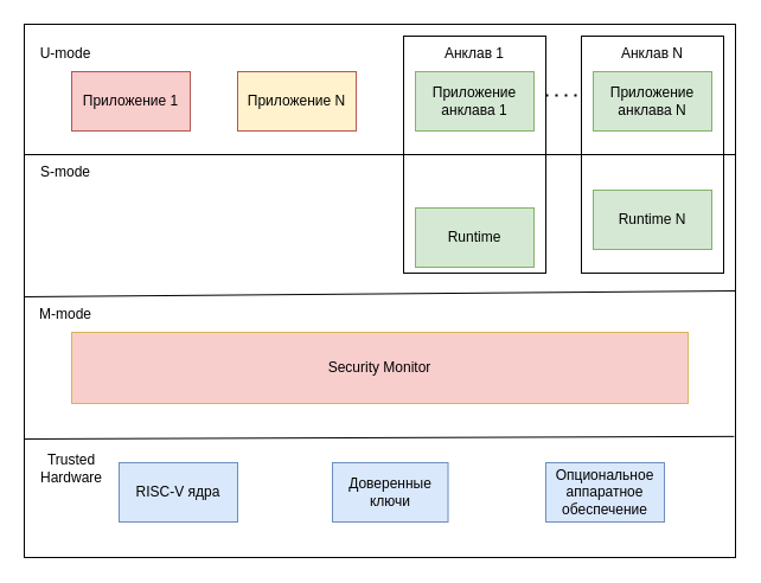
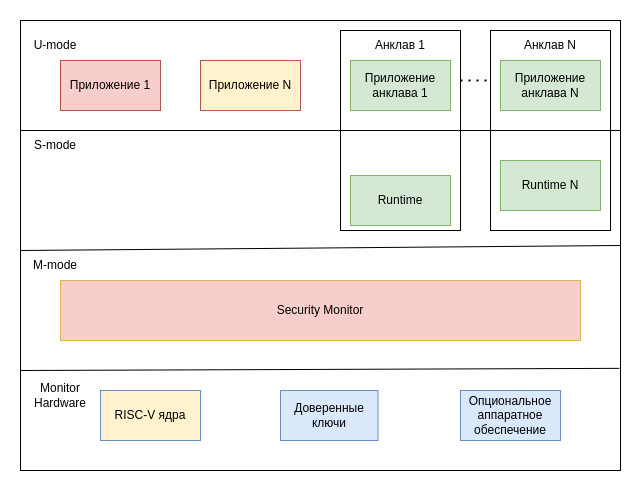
- <mxCell id="11" value="Trusted Hardware" style="text;html=1;strokeColor=none;fillColor=none;align=center;verticalAlign=middle;whiteSpace=wrap;rounded=0;" vertex="1" parent="1"><mxGeometry x="25" y="380" width="70" height="30" as="geometry" /></mxCell>
+ <mxCell id="11" value="Monitor Hardware" style="text;html=1;strokeColor=none;fillColor=none;align=center;verticalAlign=middle;whiteSpace=wrap;rounded=0;" vertex="1" parent="1"><mxGeometry x="25" y="380" width="70" height="30" as="geometry" /></mxCell>
- <mxCell id="19" value="RISC-V ядра" style="rounded=0;whiteSpace=wrap;html=1;fillColor=#dae8fc;strokeColor=#6c8ebf;" vertex="1" parent="1"><mxGeometry x="100" y="390" width="100" height="50" as="geometry" /></mxCell>
+ <mxCell id="19" value="RISC-V ядра" style="rounded=0;whiteSpace=wrap;html=1;fillColor=#fff2cc;strokeColor=#6c8ebf;" vertex="1" parent="1"><mxGeometry x="100" y="390" width="100" height="50" as="geometry" /></mxCell>
